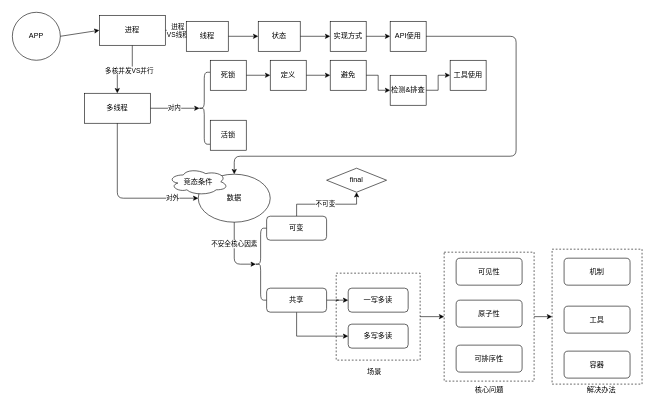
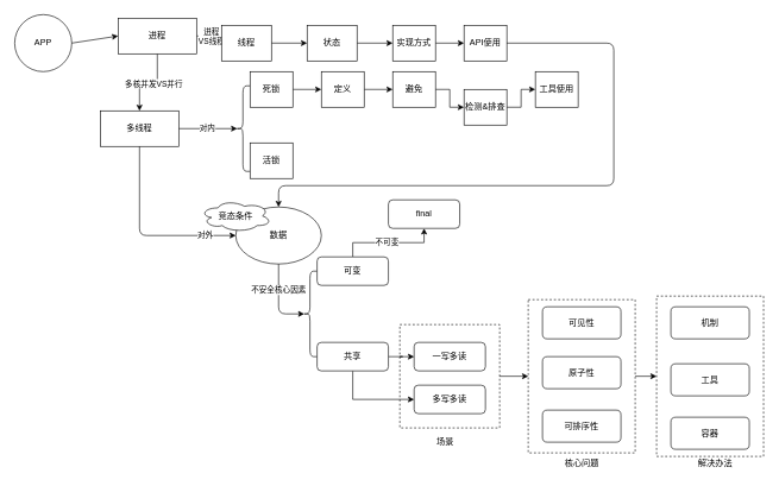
- <mxCell id="47" value="final" style="rhombus;whiteSpace=wrap;html=1;" vertex="1" parent="1"><mxGeometry x="544" y="280" width="100" height="40" as="geometry" /></mxCell>
+ <mxCell id="47" value="final" style="rounded=1;whiteSpace=wrap;html=1;" vertex="1" parent="1"><mxGeometry x="544" y="280" width="100" height="40" as="geometry" /></mxCell>
